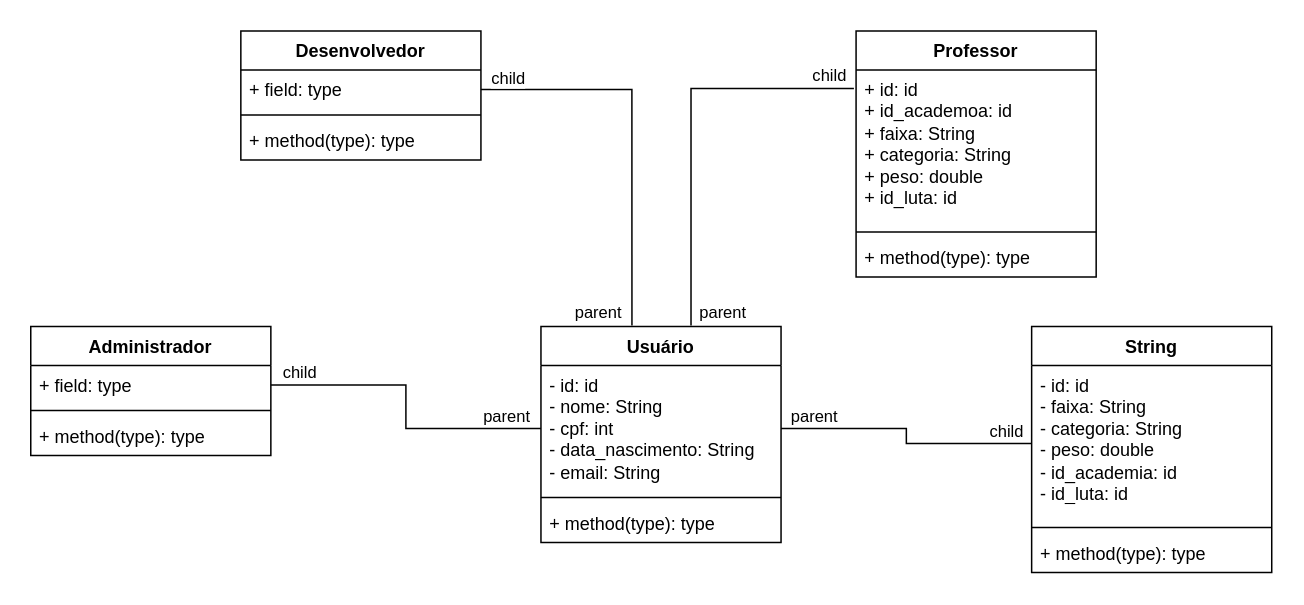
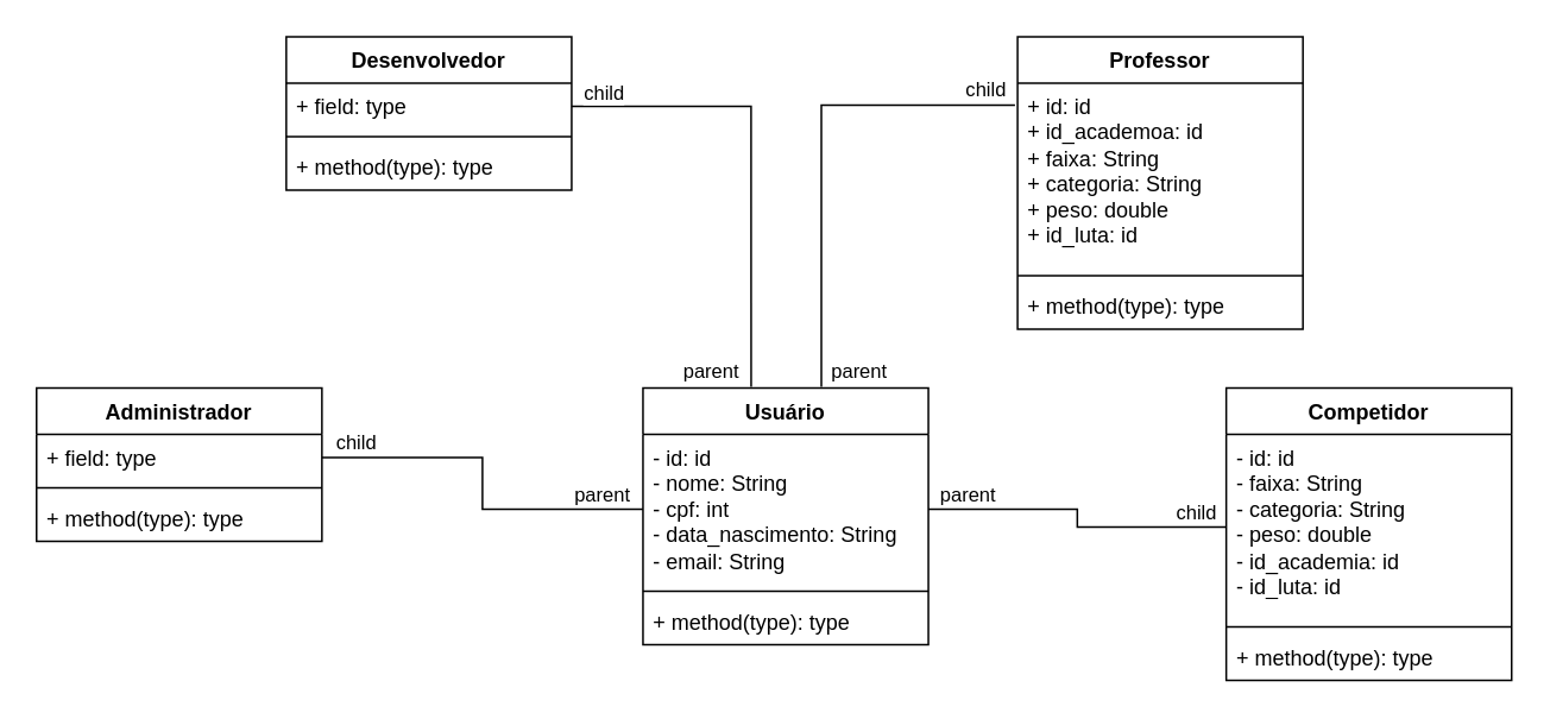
- <mxCell id="10" value="String" style="swimlane;fontStyle=1;align=center;verticalAlign=top;childLayout=stackLayout;horizontal=1;startSize=26;horizontalStack=0;resizeParent=1;resizeParentMax=0;resizeLast=0;collapsible=1;marginBottom=0;whiteSpace=wrap;html=1;" vertex="1" parent="1"><mxGeometry x="687" y="217" width="160" height="164" as="geometry"><mxRectangle x="667" y="-963" width="80" height="30" as="alternateBounds" /></mxGeometry></mxCell>
+ <mxCell id="10" value="Competidor" style="swimlane;fontStyle=1;align=center;verticalAlign=top;childLayout=stackLayout;horizontal=1;startSize=26;horizontalStack=0;resizeParent=1;resizeParentMax=0;resizeLast=0;collapsible=1;marginBottom=0;whiteSpace=wrap;html=1;" vertex="1" parent="1"><mxGeometry x="687" y="217" width="160" height="164" as="geometry"><mxRectangle x="667" y="-963" width="80" height="30" as="alternateBounds" /></mxGeometry></mxCell>
